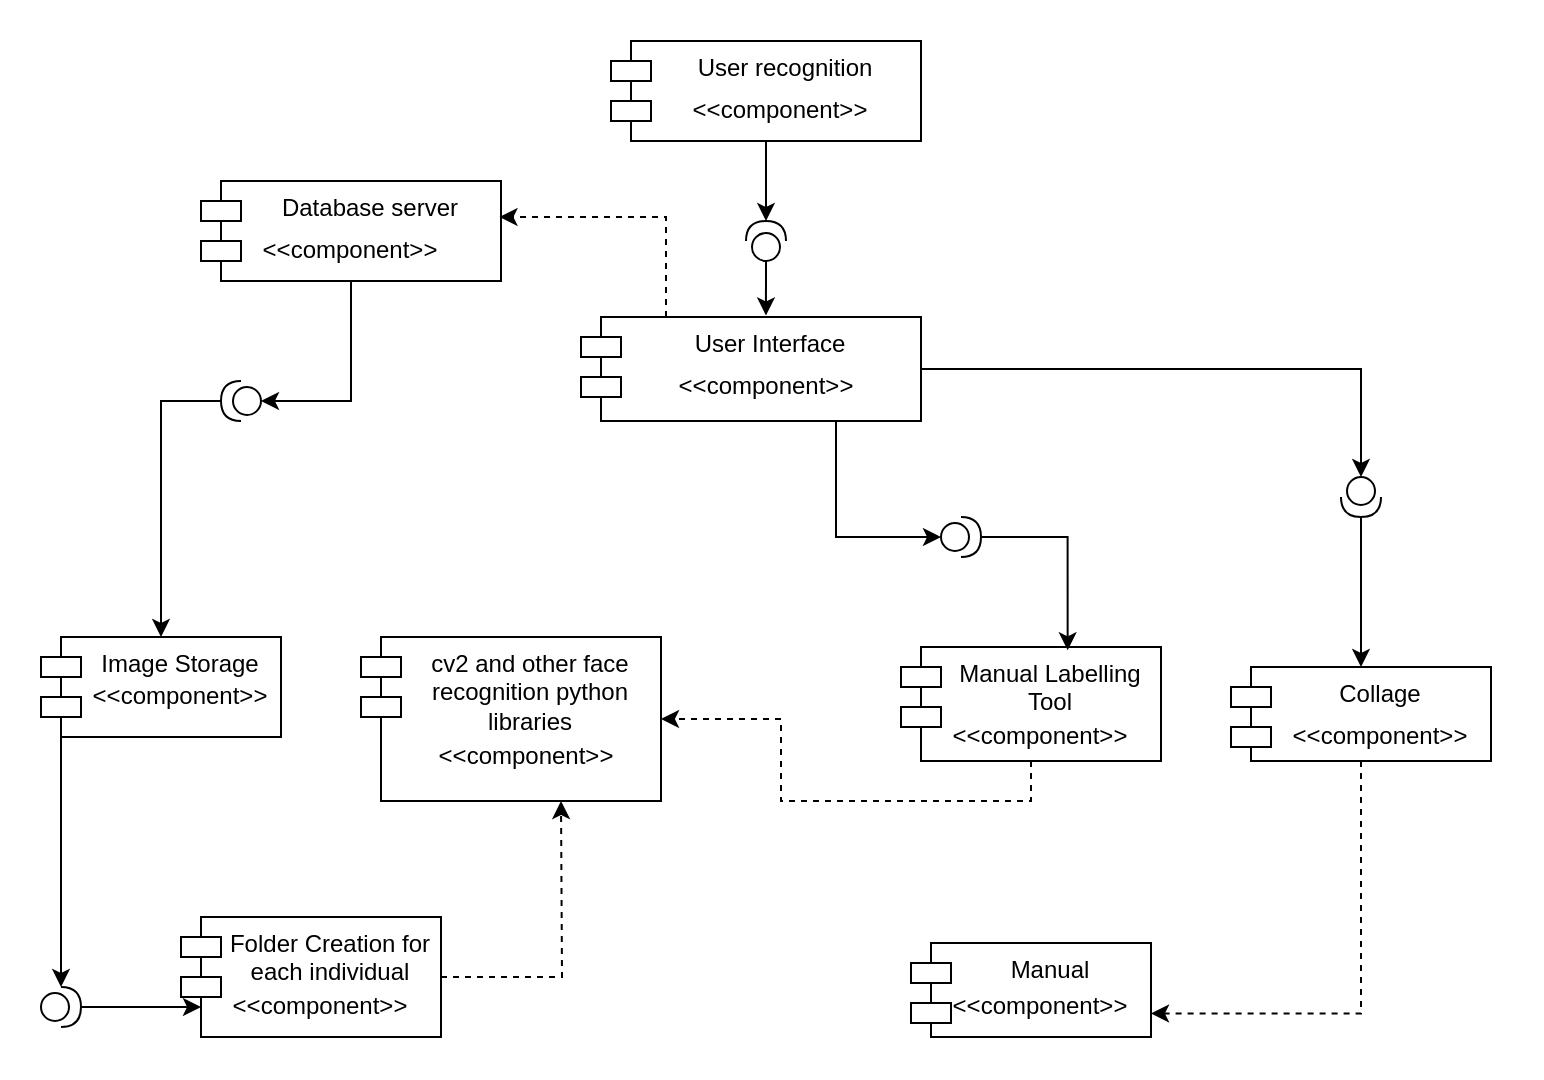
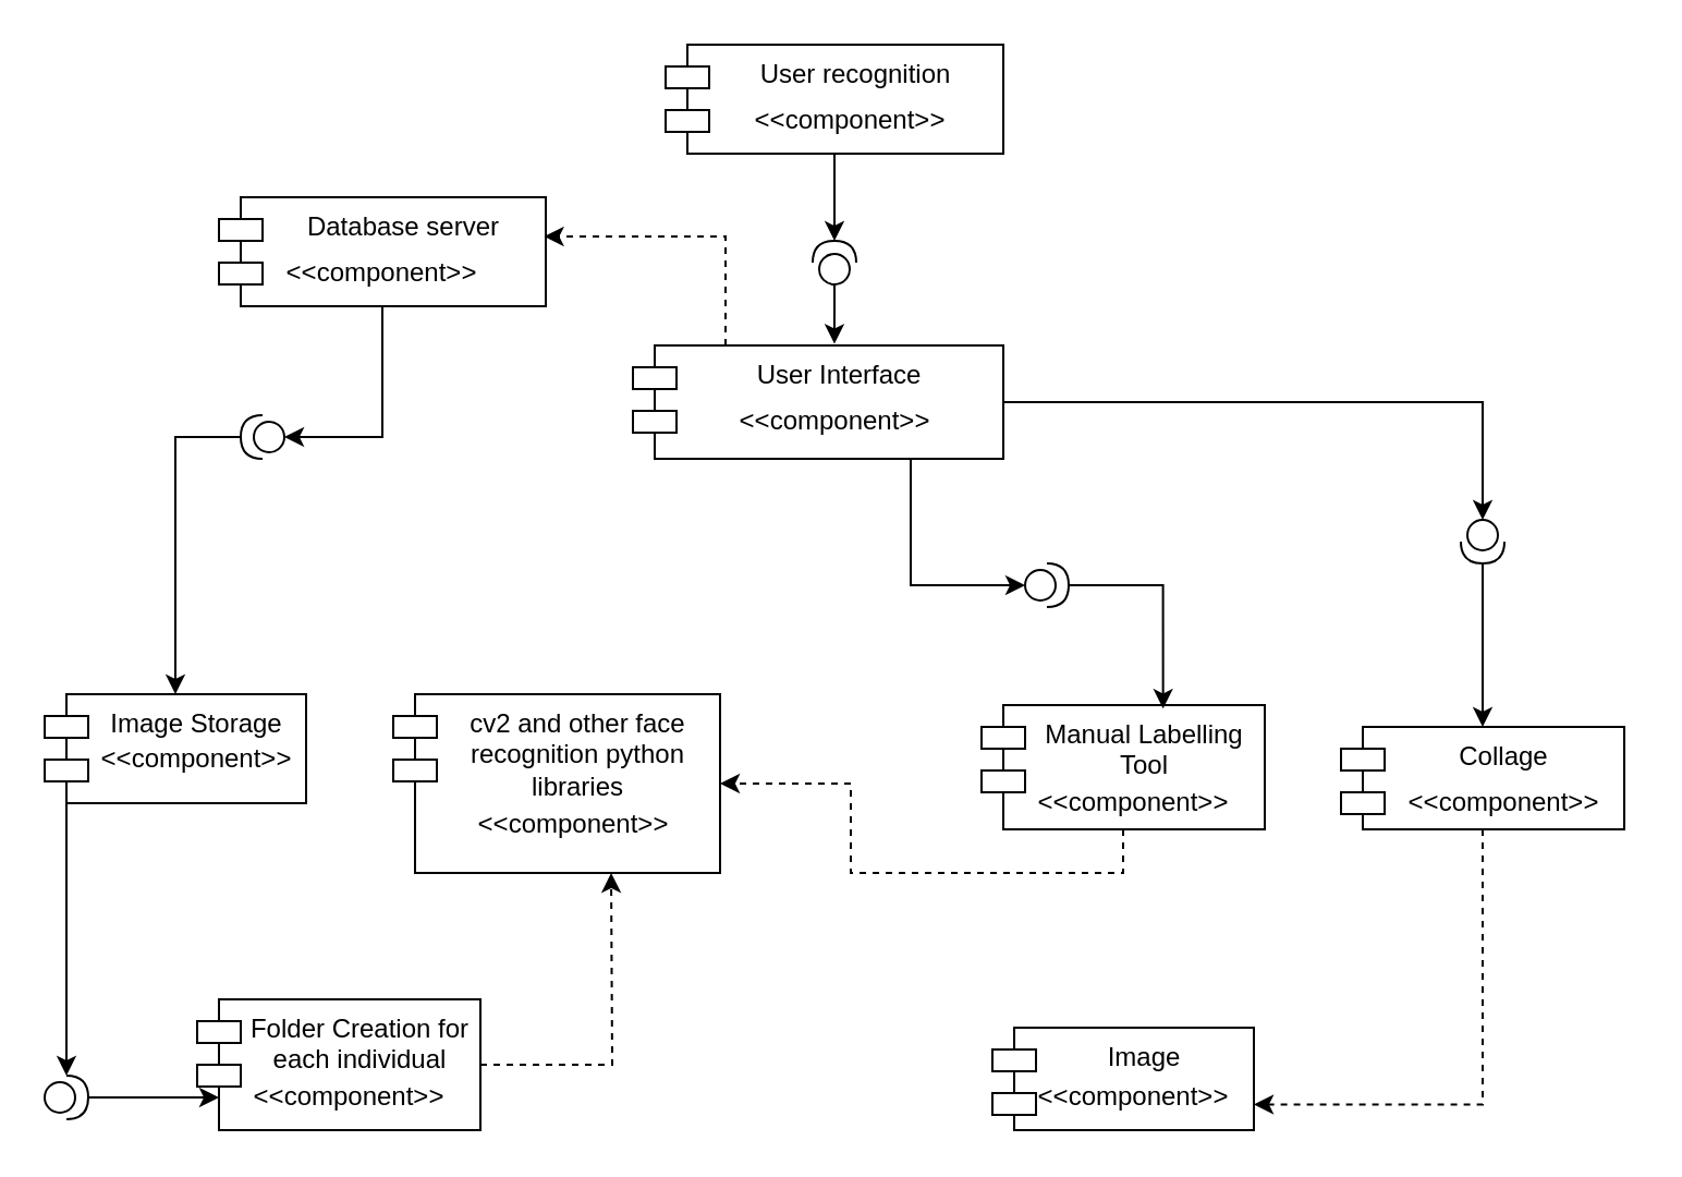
- <mxCell id="12" value="Manual" style="shape=module;align=left;spacingLeft=20;align=center;verticalAlign=top;whiteSpace=wrap;html=1;" vertex="1" parent="1"><mxGeometry x="455" y="471" width="120" height="47" as="geometry" /></mxCell>
+ <mxCell id="12" value="Image" style="shape=module;align=left;spacingLeft=20;align=center;verticalAlign=top;whiteSpace=wrap;html=1;" vertex="1" parent="1"><mxGeometry x="455" y="471" width="120" height="47" as="geometry" /></mxCell>
